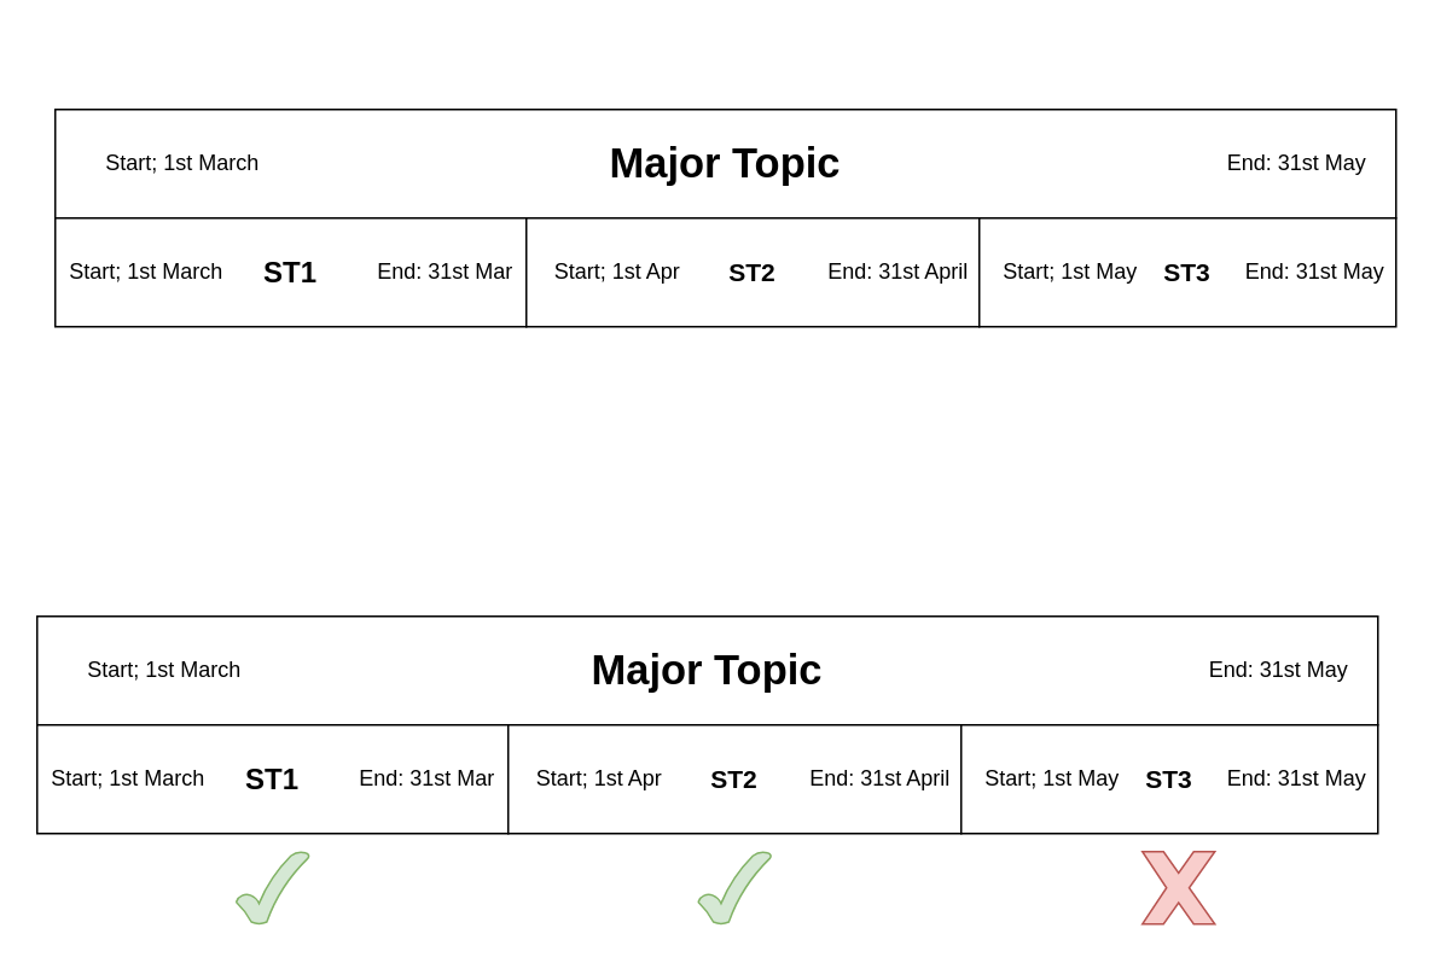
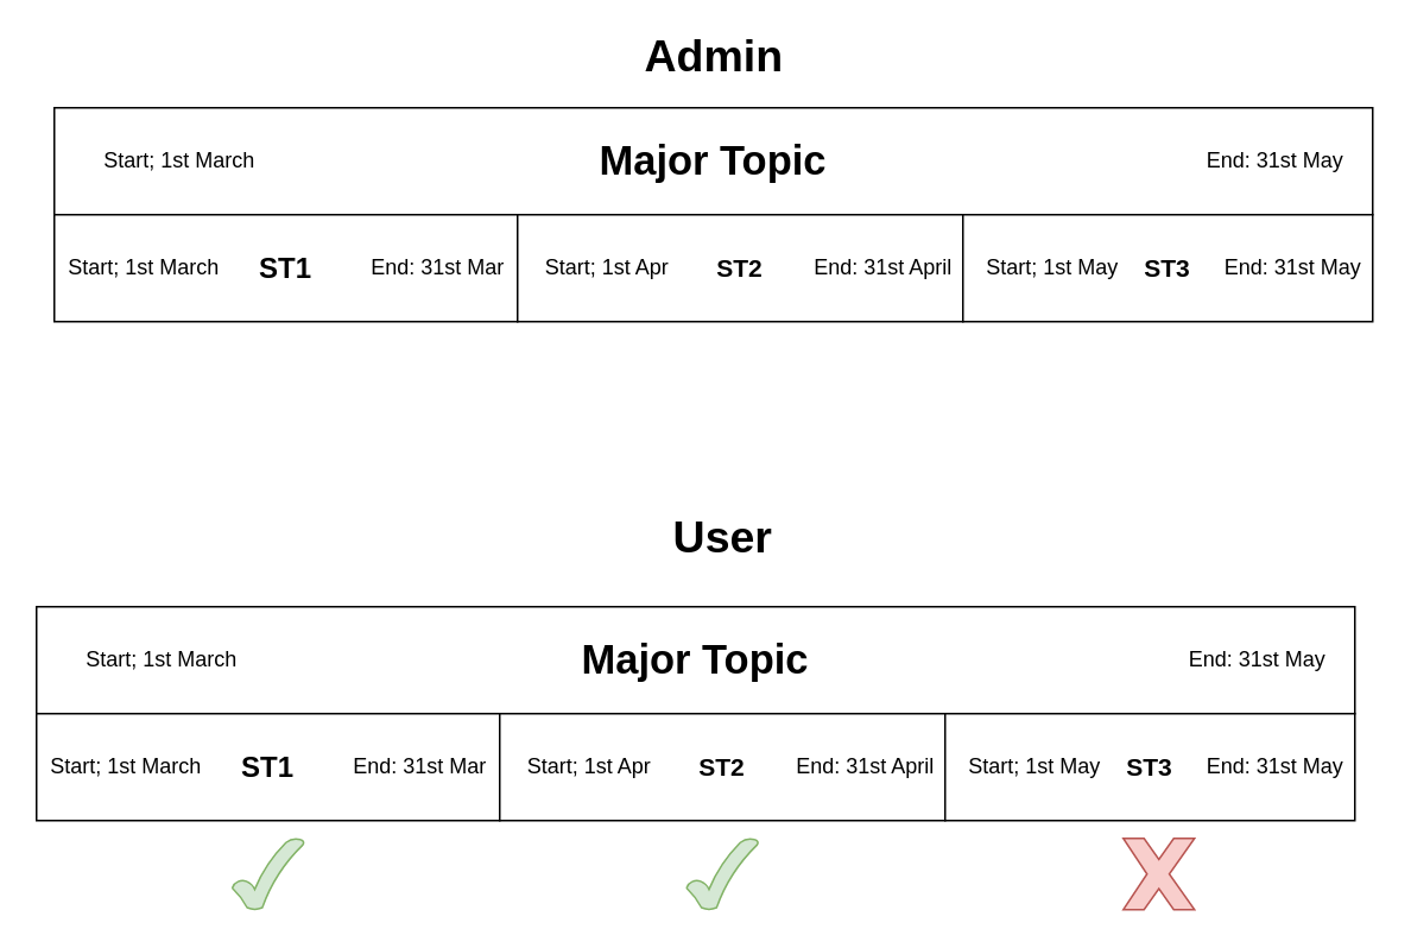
+ <mxCell id="3" value="&lt;font size=&quot;1&quot;&gt;&lt;b style=&quot;font-size: 25px&quot;&gt;Admin&lt;/b&gt;&lt;/font&gt;" style="text;html=1;align=center;verticalAlign=middle;resizable=0;points=[];autosize=1;" vertex="1" parent="1"><mxGeometry x="355" y="20" width="90" height="20" as="geometry" /></mxCell>
+ <mxCell id="15" value="&lt;font size=&quot;1&quot;&gt;&lt;b style=&quot;font-size: 25px&quot;&gt;User&lt;/b&gt;&lt;/font&gt;" style="text;html=1;align=center;verticalAlign=middle;resizable=0;points=[];autosize=1;" vertex="1" parent="1"><mxGeometry x="370" y="290" width="70" height="20" as="geometry" /></mxCell>
